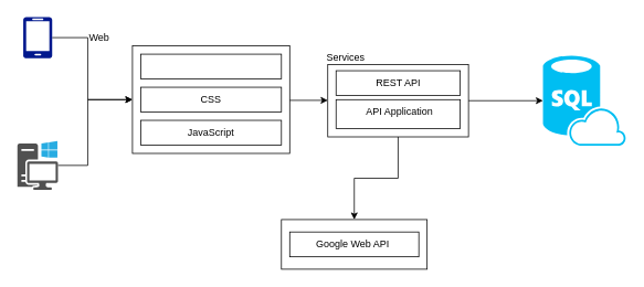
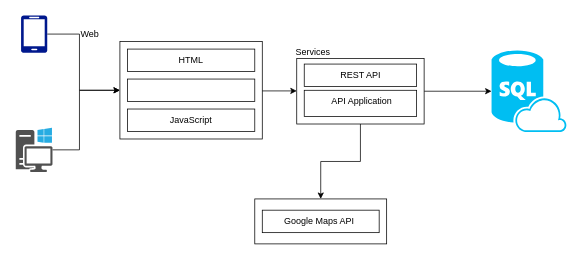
+ <mxCell id="10" value="HTML" style="text;html=1;strokeColor=none;fillColor=none;align=center;verticalAlign=middle;whiteSpace=wrap;rounded=0;" vertex="1" parent="1"><mxGeometry x="179" y="70" width="150" height="20" as="geometry" /></mxCell>
- <mxCell id="12" value="CSS" style="text;html=1;strokeColor=none;fillColor=none;align=center;verticalAlign=middle;whiteSpace=wrap;rounded=0;" vertex="1" parent="1"><mxGeometry x="179" y="110" width="150" height="20" as="geometry" /></mxCell>
- <mxCell id="26" value="Google Web API&amp;nbsp;" style="text;html=1;strokeColor=none;fillColor=none;align=center;verticalAlign=middle;whiteSpace=wrap;rounded=0;" vertex="1" parent="1"><mxGeometry x="349" y="285" width="156" height="20" as="geometry" /></mxCell>
+ <mxCell id="26" value="Google Maps API&amp;nbsp;" style="text;html=1;strokeColor=none;fillColor=none;align=center;verticalAlign=middle;whiteSpace=wrap;rounded=0;" vertex="1" parent="1"><mxGeometry x="349" y="285" width="156" height="20" as="geometry" /></mxCell>
